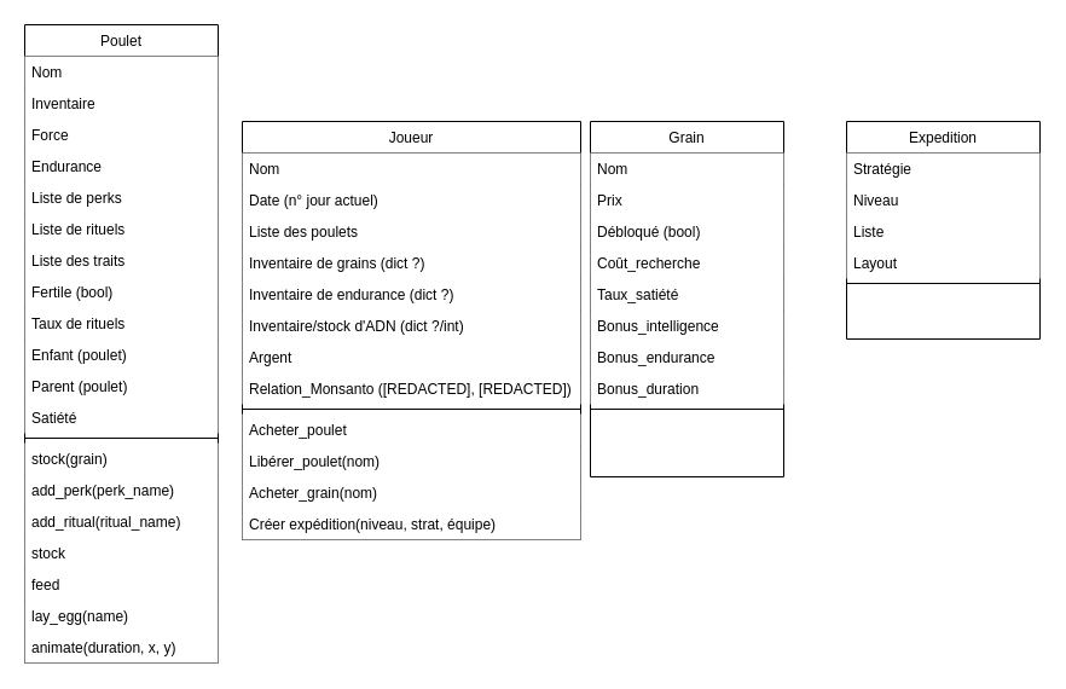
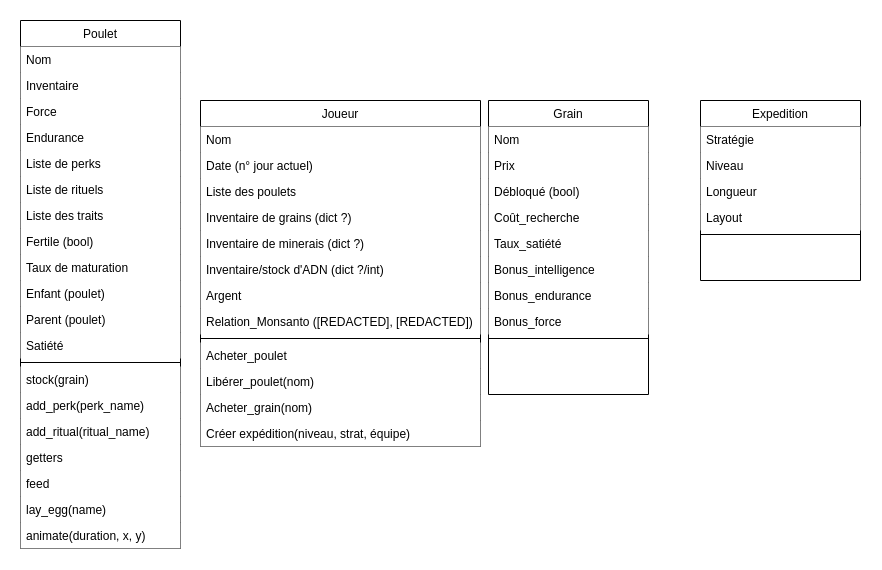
- <mxCell id="50" value="Liste" style="text;align=left;verticalAlign=top;spacingLeft=4;spacingRight=4;overflow=hidden;rotatable=0;points=[[0,0.5],[1,0.5]];portConstraint=eastwest;rounded=0;shadow=0;html=0;labelBackgroundColor=#FFFFFF;fillColor=default;" vertex="1" parent="47"><mxGeometry y="78" width="160" height="26" as="geometry" /></mxCell>
+ <mxCell id="50" value="Longueur" style="text;align=left;verticalAlign=top;spacingLeft=4;spacingRight=4;overflow=hidden;rotatable=0;points=[[0,0.5],[1,0.5]];portConstraint=eastwest;rounded=0;shadow=0;html=0;labelBackgroundColor=#FFFFFF;fillColor=default;" vertex="1" parent="47"><mxGeometry y="78" width="160" height="26" as="geometry" /></mxCell>
- <mxCell id="38" value="Inventaire de endurance (dict ?)" style="text;align=left;verticalAlign=top;spacingLeft=4;spacingRight=4;overflow=hidden;rotatable=0;points=[[0,0.5],[1,0.5]];portConstraint=eastwest;rounded=0;shadow=0;html=0;labelBackgroundColor=#FFFFFF;fillColor=default;" vertex="1" parent="33"><mxGeometry y="130" width="280" height="26" as="geometry" /></mxCell>
+ <mxCell id="38" value="Inventaire de minerais (dict ?)" style="text;align=left;verticalAlign=top;spacingLeft=4;spacingRight=4;overflow=hidden;rotatable=0;points=[[0,0.5],[1,0.5]];portConstraint=eastwest;rounded=0;shadow=0;html=0;labelBackgroundColor=#FFFFFF;fillColor=default;" vertex="1" parent="33"><mxGeometry y="130" width="280" height="26" as="geometry" /></mxCell>
- <mxCell id="11" value="Taux de rituels" style="text;align=left;verticalAlign=top;spacingLeft=4;spacingRight=4;overflow=hidden;rotatable=0;points=[[0,0.5],[1,0.5]];portConstraint=eastwest;rounded=0;shadow=0;html=0;labelBackgroundColor=#FFFFFF;fillColor=default;" vertex="1" parent="2"><mxGeometry y="234" width="160" height="26" as="geometry" /></mxCell>
+ <mxCell id="11" value="Taux de maturation" style="text;align=left;verticalAlign=top;spacingLeft=4;spacingRight=4;overflow=hidden;rotatable=0;points=[[0,0.5],[1,0.5]];portConstraint=eastwest;rounded=0;shadow=0;html=0;labelBackgroundColor=#FFFFFF;fillColor=default;" vertex="1" parent="2"><mxGeometry y="234" width="160" height="26" as="geometry" /></mxCell>
- <mxCell id="31" value="Bonus_duration" style="text;align=left;verticalAlign=top;spacingLeft=4;spacingRight=4;overflow=hidden;rotatable=0;points=[[0,0.5],[1,0.5]];portConstraint=eastwest;labelBackgroundColor=#FFFFFF;fillColor=default;" vertex="1" parent="23"><mxGeometry y="208" width="160" height="26" as="geometry" /></mxCell>
+ <mxCell id="31" value="Bonus_force" style="text;align=left;verticalAlign=top;spacingLeft=4;spacingRight=4;overflow=hidden;rotatable=0;points=[[0,0.5],[1,0.5]];portConstraint=eastwest;labelBackgroundColor=#FFFFFF;fillColor=default;" vertex="1" parent="23"><mxGeometry y="208" width="160" height="26" as="geometry" /></mxCell>
- <mxCell id="19" value="stock" style="text;align=left;verticalAlign=top;spacingLeft=4;spacingRight=4;overflow=hidden;rotatable=0;points=[[0,0.5],[1,0.5]];portConstraint=eastwest;labelBackgroundColor=#FFFFFF;fillColor=default;" vertex="1" parent="2"><mxGeometry y="424" width="160" height="26" as="geometry" /></mxCell>
+ <mxCell id="19" value="getters" style="text;align=left;verticalAlign=top;spacingLeft=4;spacingRight=4;overflow=hidden;rotatable=0;points=[[0,0.5],[1,0.5]];portConstraint=eastwest;labelBackgroundColor=#FFFFFF;fillColor=default;" vertex="1" parent="2"><mxGeometry y="424" width="160" height="26" as="geometry" /></mxCell>
